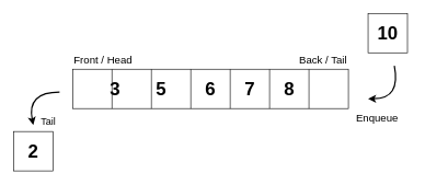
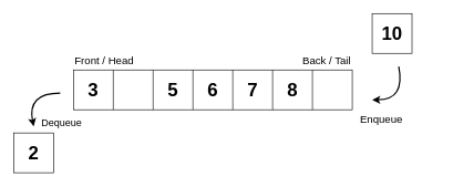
- <mxCell id="18" value="&lt;font size=&quot;1&quot;&gt;&lt;b style=&quot;font-size: 28px;&quot;&gt;3&lt;/b&gt;&lt;/font&gt;" style="text;html=1;align=center;verticalAlign=middle;whiteSpace=wrap;rounded=0;" vertex="1" parent="1"><mxGeometry x="145" y="120" width="60" height="30" as="geometry" /></mxCell>
+ <mxCell id="18" value="&lt;font size=&quot;1&quot;&gt;&lt;b style=&quot;font-size: 28px;&quot;&gt;3&lt;/b&gt;&lt;/font&gt;" style="text;html=1;align=center;verticalAlign=middle;whiteSpace=wrap;rounded=0;" vertex="1" parent="1"><mxGeometry x="110" y="120" width="60" height="30" as="geometry" /></mxCell>
- <mxCell id="19" value="&lt;font size=&quot;1&quot;&gt;&lt;b style=&quot;font-size: 28px;&quot;&gt;5&lt;/b&gt;&lt;/font&gt;" style="text;html=1;align=center;verticalAlign=middle;whiteSpace=wrap;rounded=0;" vertex="1" parent="1"><mxGeometry x="215" y="120" width="60" height="30" as="geometry" /></mxCell>
+ <mxCell id="19" value="&lt;font size=&quot;1&quot;&gt;&lt;b style=&quot;font-size: 28px;&quot;&gt;5&lt;/b&gt;&lt;/font&gt;" style="text;html=1;align=center;verticalAlign=middle;whiteSpace=wrap;rounded=0;" vertex="1" parent="1"><mxGeometry x="230" y="120" width="60" height="30" as="geometry" /></mxCell>
- <mxCell id="15" value="Tail" style="text;html=1;align=left;verticalAlign=middle;whiteSpace=wrap;rounded=0;fontSize=15;fontStyle=0" vertex="1" parent="1"><mxGeometry x="60" y="170" width="120" height="30" as="geometry" /></mxCell>
+ <mxCell id="15" value="Dequeue" style="text;html=1;align=left;verticalAlign=middle;whiteSpace=wrap;rounded=0;fontSize=15;fontStyle=0" vertex="1" parent="1"><mxGeometry x="60" y="170" width="120" height="30" as="geometry" /></mxCell>
